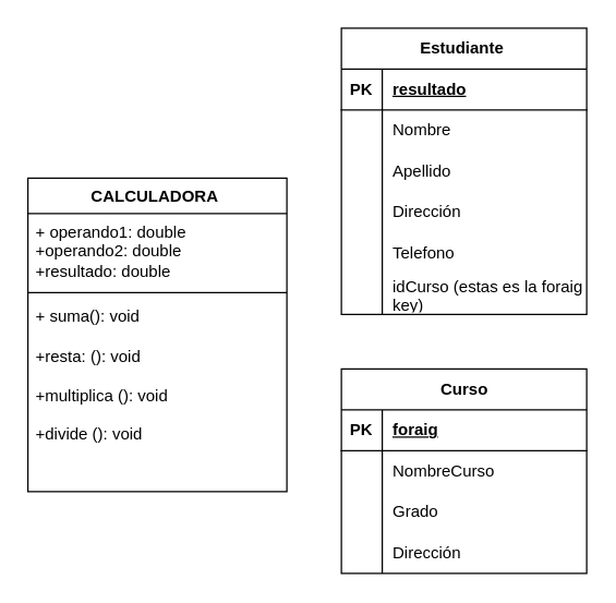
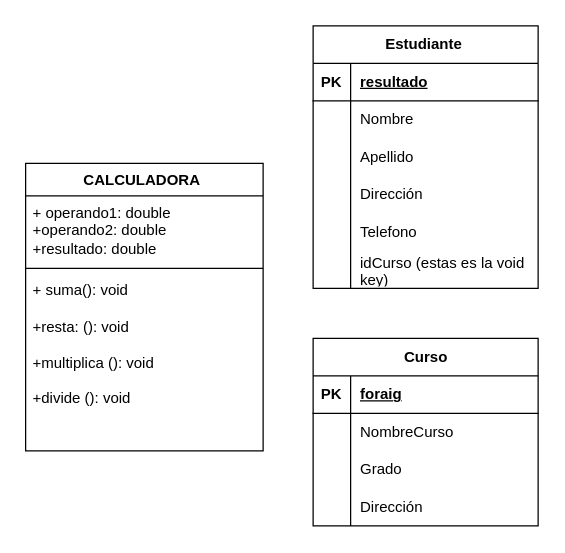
- <mxCell id="20" value="idCurso (estas es la foraig key)&amp;nbsp;" style="shape=partialRectangle;connectable=0;fillColor=none;top=0;left=0;bottom=0;right=0;align=left;spacingLeft=6;overflow=hidden;whiteSpace=wrap;html=1;" vertex="1" parent="18"><mxGeometry x="30" width="150" height="30" as="geometry"><mxRectangle width="150" height="30" as="alternateBounds" /></mxGeometry></mxCell>
+ <mxCell id="20" value="idCurso (estas es la void key)&amp;nbsp;" style="shape=partialRectangle;connectable=0;fillColor=none;top=0;left=0;bottom=0;right=0;align=left;spacingLeft=6;overflow=hidden;whiteSpace=wrap;html=1;" vertex="1" parent="18"><mxGeometry x="30" width="150" height="30" as="geometry"><mxRectangle width="150" height="30" as="alternateBounds" /></mxGeometry></mxCell>
